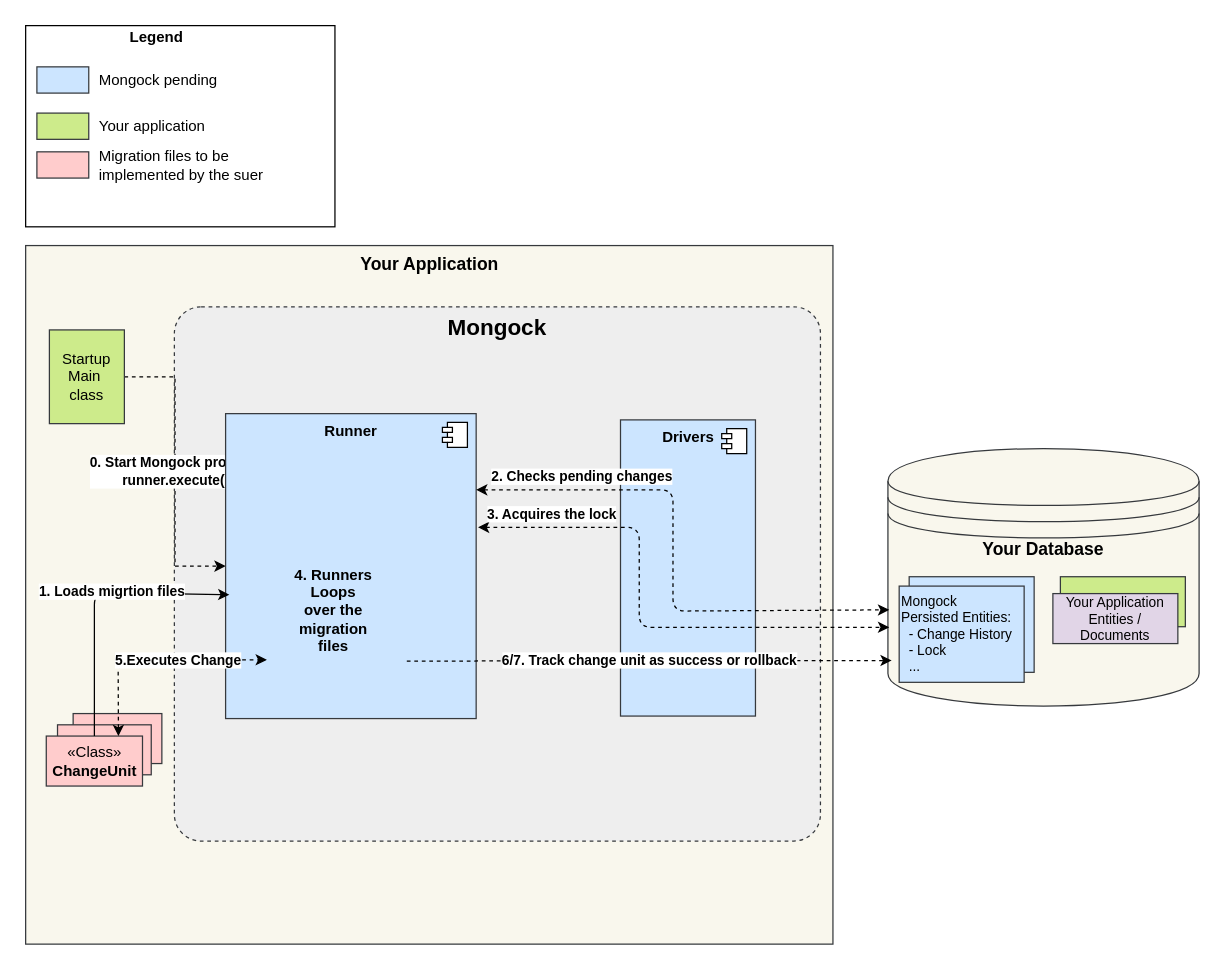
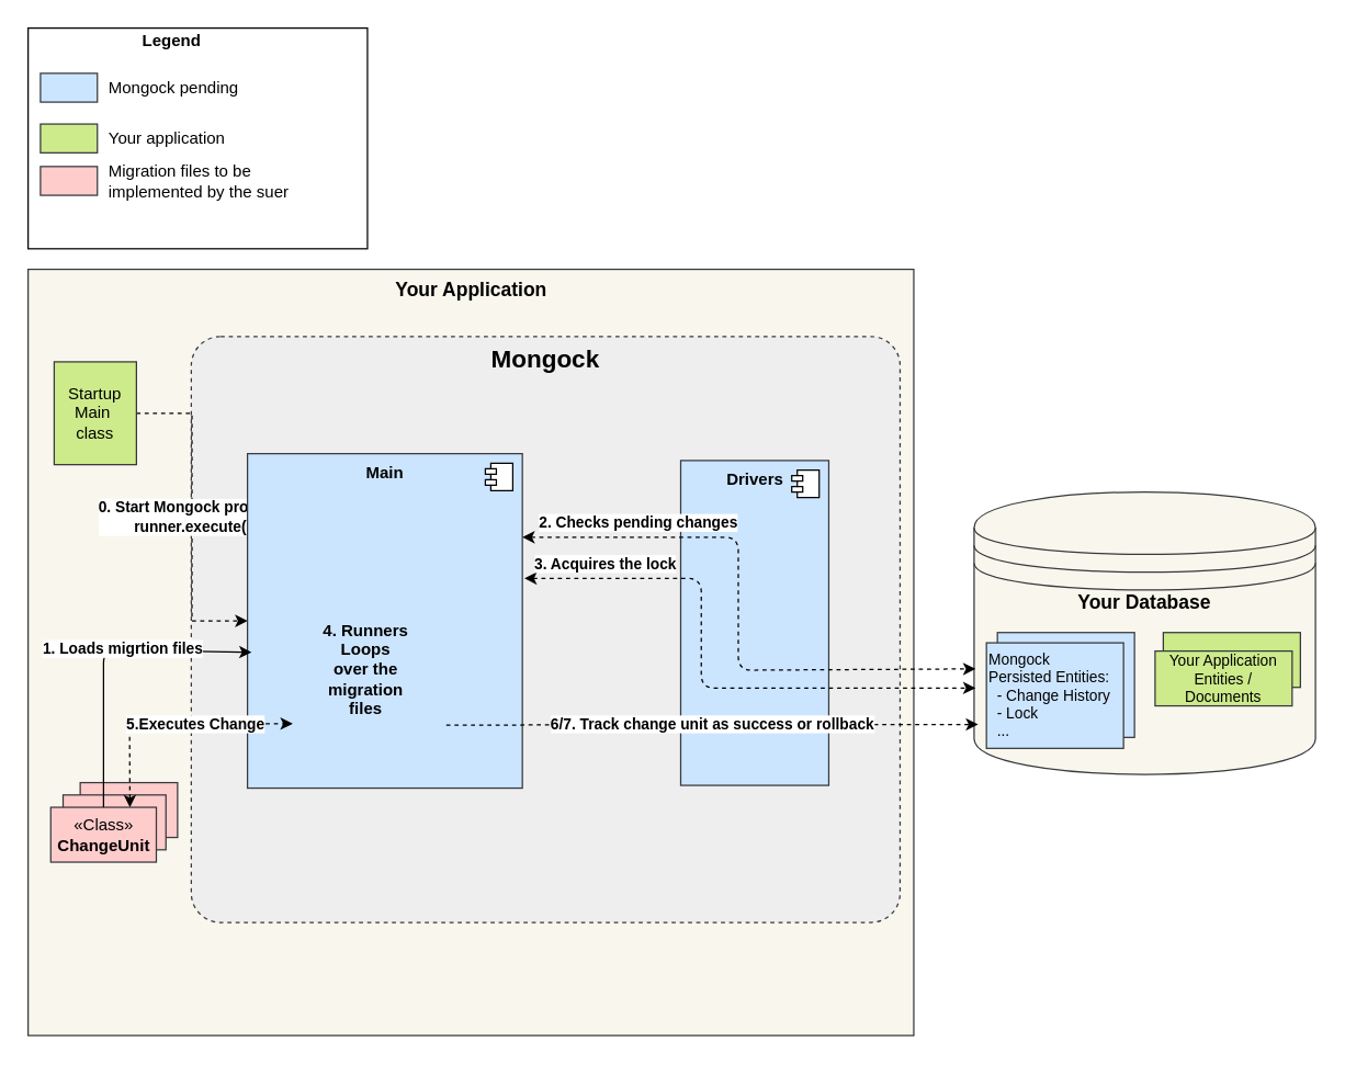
- <mxCell id="14" value="&lt;b&gt;Runner&lt;/b&gt;" style="html=1;dropTarget=0;verticalAlign=top;fillColor=#cce5ff;strokeColor=#36393d;" parent="1" vertex="1"><mxGeometry x="180" y="330.5" width="200.5" height="244" as="geometry" /></mxCell>
+ <mxCell id="14" value="&lt;b&gt;Main&lt;/b&gt;" style="html=1;dropTarget=0;verticalAlign=top;fillColor=#cce5ff;strokeColor=#36393d;" parent="1" vertex="1"><mxGeometry x="180" y="330.5" width="200.5" height="244" as="geometry" /></mxCell>
- <mxCell id="10" value="Your Application Entities / Documents" style="whiteSpace=wrap;html=1;align=center;shadow=0;fontSize=11;fillColor=#e1d5e7;strokeColor=#36393d;" parent="1" vertex="1"><mxGeometry x="842" y="474.5" width="100" height="40" as="geometry" /></mxCell>
+ <mxCell id="10" value="Your Application Entities / Documents" style="whiteSpace=wrap;html=1;align=center;shadow=0;fontSize=11;fillColor=#cdeb8b;strokeColor=#36393d;" parent="1" vertex="1"><mxGeometry x="842" y="474.5" width="100" height="40" as="geometry" /></mxCell>
